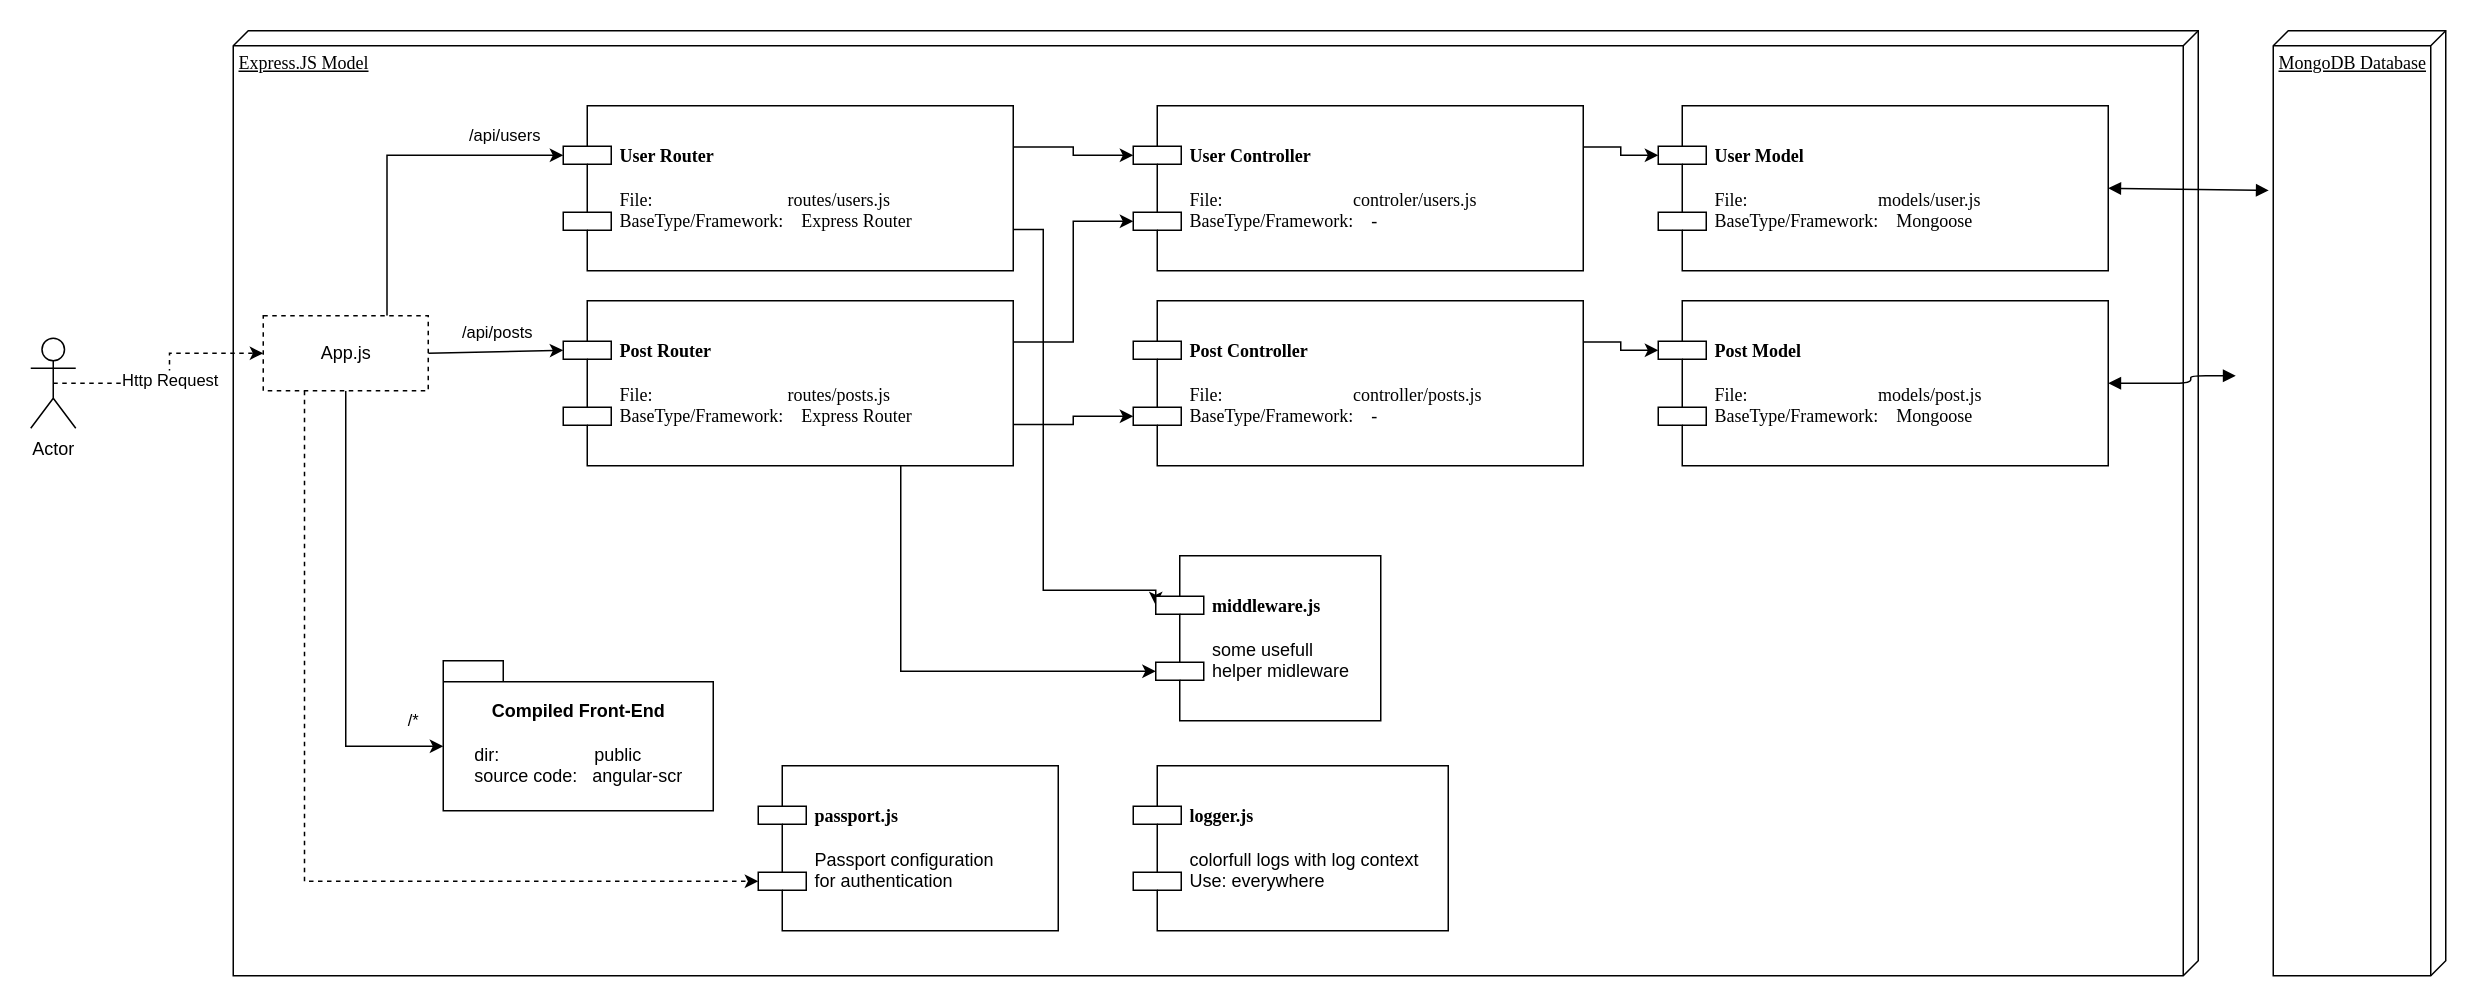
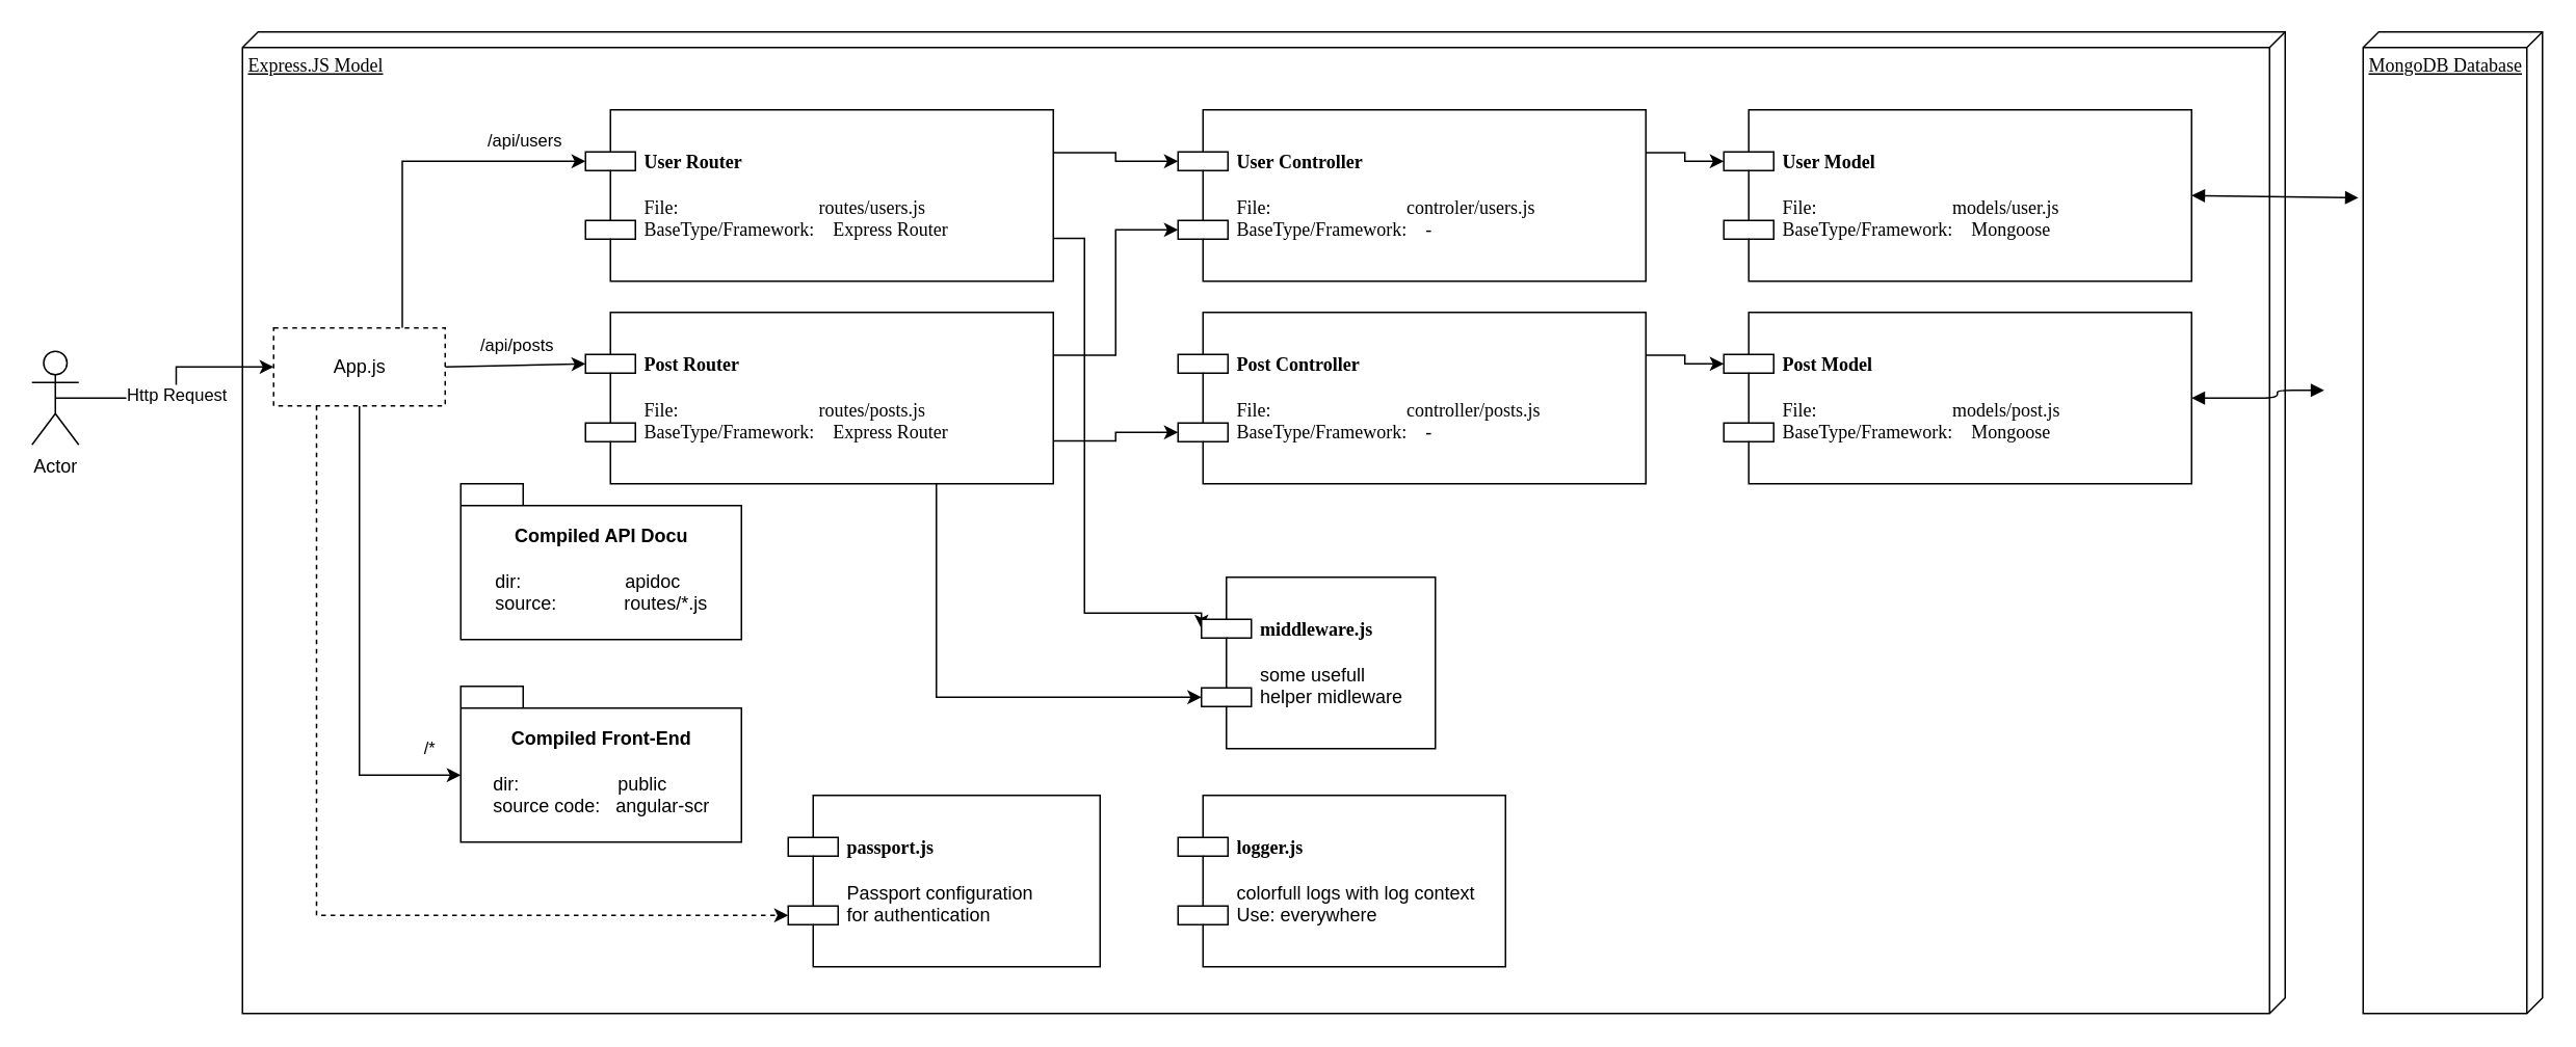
- <mxCell id="13" value="Http Request" style="edgeStyle=orthogonalEdgeStyle;rounded=0;orthogonalLoop=1;jettySize=auto;html=1;exitX=0.5;exitY=0.5;exitDx=0;exitDy=0;exitPerimeter=0;entryX=0;entryY=0.5;entryDx=0;entryDy=0;dashed=1;" edge="1" parent="1" source="14" target="12"><mxGeometry relative="1" as="geometry" /></mxCell>
+ <mxCell id="13" value="Http Request" style="edgeStyle=orthogonalEdgeStyle;rounded=0;orthogonalLoop=1;jettySize=auto;html=1;exitX=0.5;exitY=0.5;exitDx=0;exitDy=0;exitPerimeter=0;entryX=0;entryY=0.5;entryDx=0;entryDy=0;" edge="1" parent="1" source="14" target="12"><mxGeometry relative="1" as="geometry" /></mxCell>
+ <mxCell id="16" value="Compiled API Docu&lt;br&gt;&lt;br&gt;&lt;div style=&quot;text-align: left&quot;&gt;&lt;span style=&quot;font-weight: normal&quot;&gt;dir:&amp;nbsp; &amp;nbsp; &amp;nbsp; &amp;nbsp; &amp;nbsp; &amp;nbsp; &amp;nbsp; &amp;nbsp; &amp;nbsp; &amp;nbsp; apidoc&lt;/span&gt;&lt;/div&gt;&lt;div style=&quot;text-align: left&quot;&gt;&lt;span style=&quot;font-weight: normal&quot;&gt;source:&amp;nbsp; &amp;nbsp; &amp;nbsp; &amp;nbsp; &amp;nbsp; &amp;nbsp; &amp;nbsp;routes/*.js&lt;/span&gt;&lt;/div&gt;" style="shape=folder;fontStyle=1;spacingTop=10;tabWidth=40;tabHeight=14;tabPosition=left;html=1;" vertex="1" parent="1"><mxGeometry x="295" y="310" width="180" height="100" as="geometry" /></mxCell>
